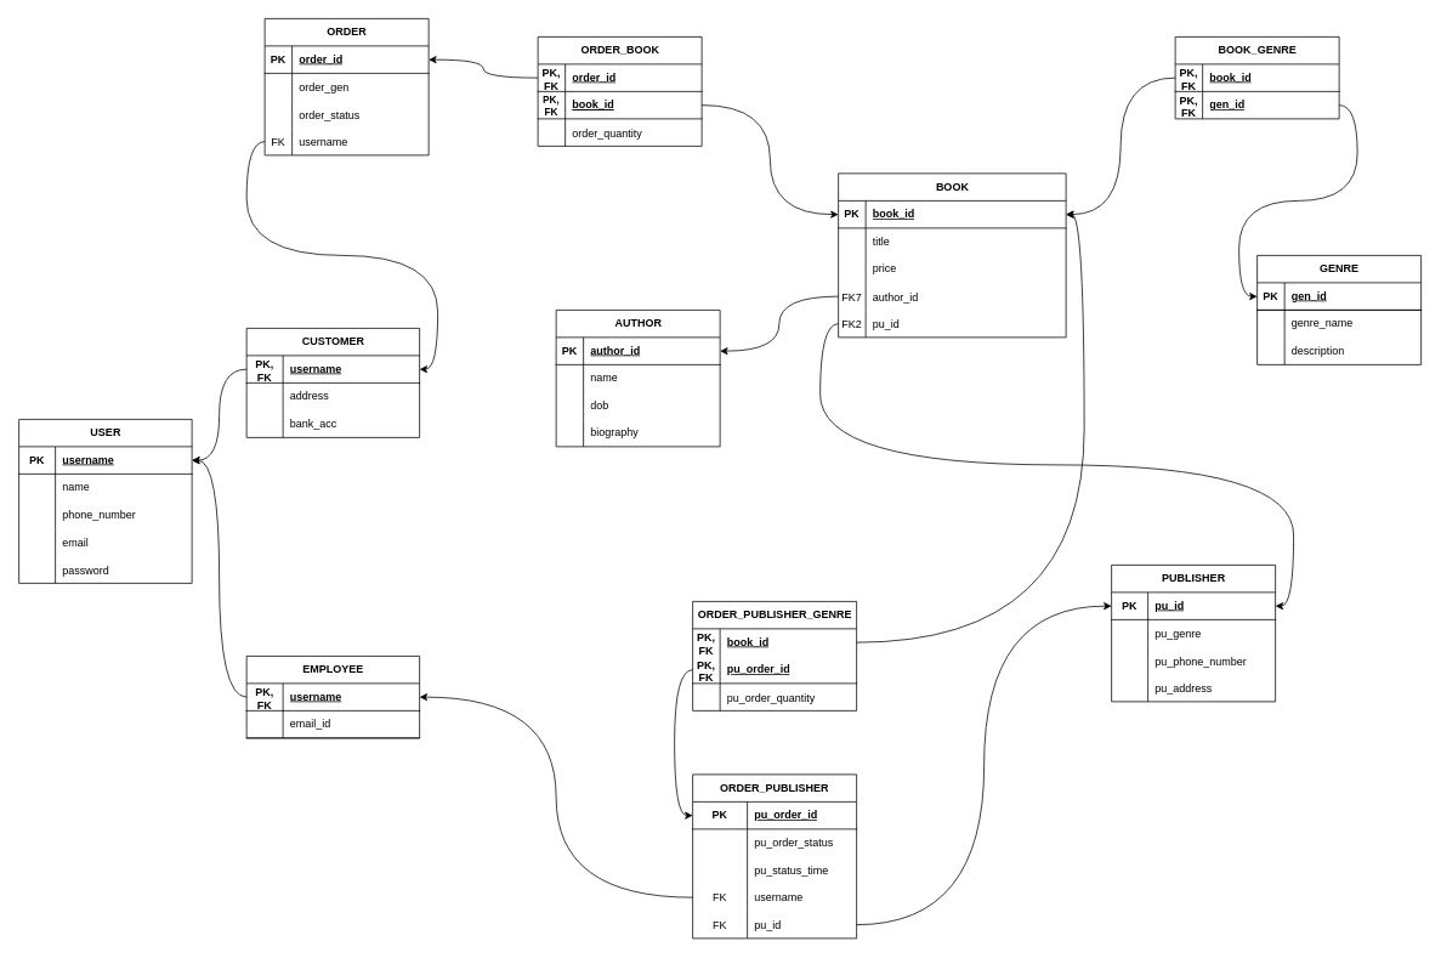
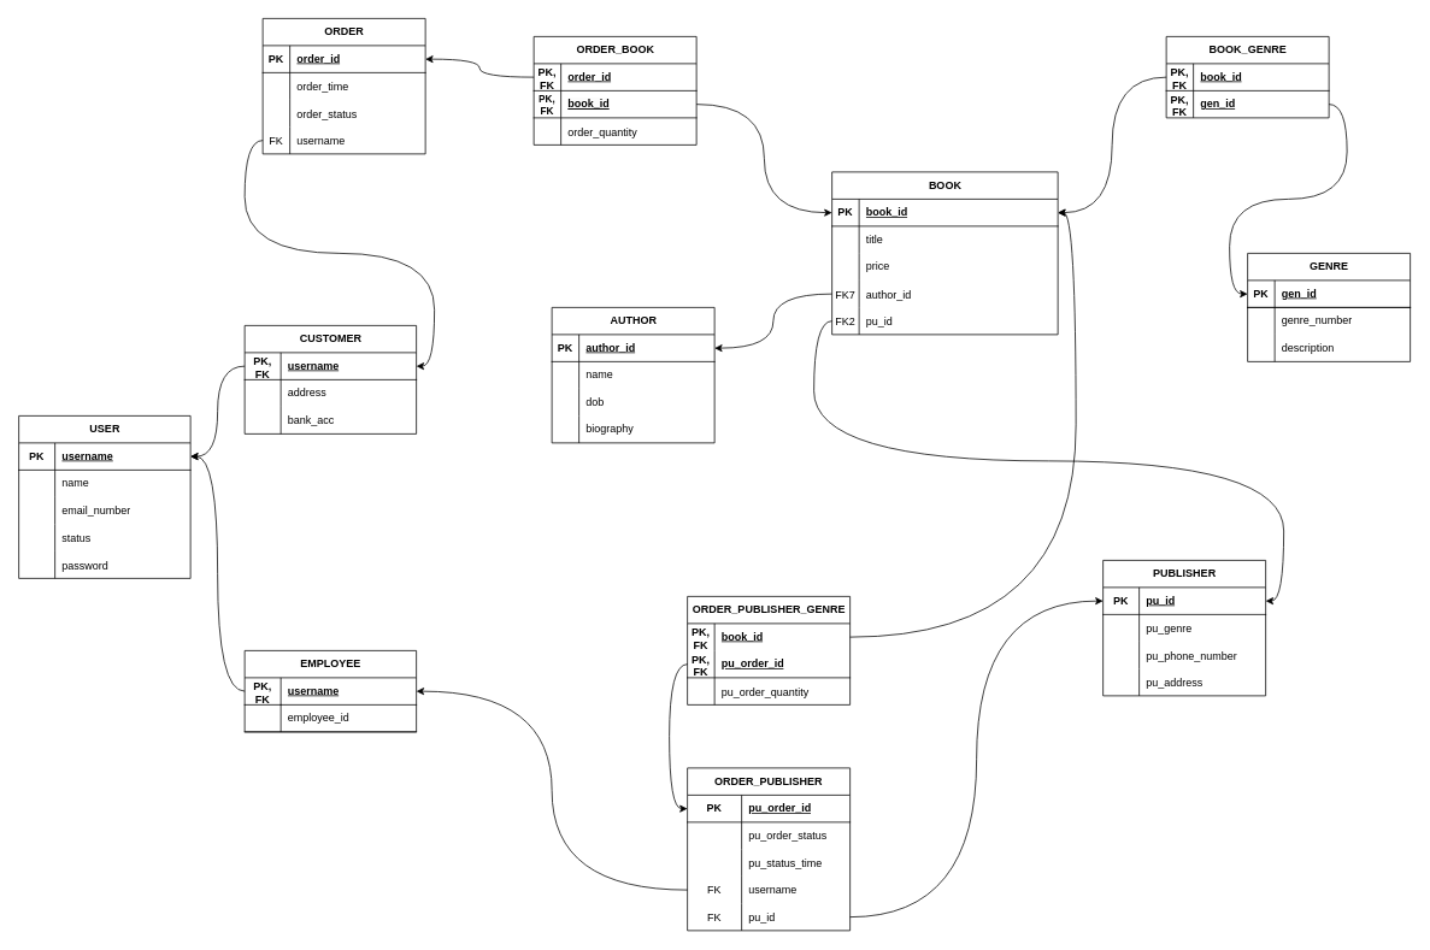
- <mxCell id="101" value="order_gen" style="shape=partialRectangle;connectable=0;fillColor=none;top=0;left=0;bottom=0;right=0;align=left;spacingLeft=6;overflow=hidden;" parent="99" vertex="1"><mxGeometry x="30" width="150" height="30" as="geometry"><mxRectangle width="150" height="30" as="alternateBounds" /></mxGeometry></mxCell>
+ <mxCell id="101" value="order_time" style="shape=partialRectangle;connectable=0;fillColor=none;top=0;left=0;bottom=0;right=0;align=left;spacingLeft=6;overflow=hidden;" parent="99" vertex="1"><mxGeometry x="30" width="150" height="30" as="geometry"><mxRectangle width="150" height="30" as="alternateBounds" /></mxGeometry></mxCell>
- <mxCell id="78" value="genre_name" style="shape=partialRectangle;connectable=0;fillColor=none;top=0;left=0;bottom=0;right=0;align=left;spacingLeft=6;overflow=hidden;whiteSpace=wrap;html=1;" parent="76" vertex="1"><mxGeometry x="30" width="150" height="30" as="geometry"><mxRectangle width="150" height="30" as="alternateBounds" /></mxGeometry></mxCell>
+ <mxCell id="78" value="genre_number" style="shape=partialRectangle;connectable=0;fillColor=none;top=0;left=0;bottom=0;right=0;align=left;spacingLeft=6;overflow=hidden;whiteSpace=wrap;html=1;" parent="76" vertex="1"><mxGeometry x="30" width="150" height="30" as="geometry"><mxRectangle width="150" height="30" as="alternateBounds" /></mxGeometry></mxCell>
- <mxCell id="55" value="phone_number" style="shape=partialRectangle;connectable=0;fillColor=none;top=0;left=0;bottom=0;right=0;align=left;spacingLeft=6;overflow=hidden;whiteSpace=wrap;html=1;" parent="53" vertex="1"><mxGeometry x="40" width="150" height="30" as="geometry"><mxRectangle width="150" height="30" as="alternateBounds" /></mxGeometry></mxCell>
+ <mxCell id="55" value="email_number" style="shape=partialRectangle;connectable=0;fillColor=none;top=0;left=0;bottom=0;right=0;align=left;spacingLeft=6;overflow=hidden;whiteSpace=wrap;html=1;" parent="53" vertex="1"><mxGeometry x="40" width="150" height="30" as="geometry"><mxRectangle width="150" height="30" as="alternateBounds" /></mxGeometry></mxCell>
- <mxCell id="58" value="email" style="shape=partialRectangle;connectable=0;fillColor=none;top=0;left=0;bottom=0;right=0;align=left;spacingLeft=6;overflow=hidden;" parent="56" vertex="1"><mxGeometry x="40" width="150" height="30" as="geometry"><mxRectangle width="150" height="30" as="alternateBounds" /></mxGeometry></mxCell>
+ <mxCell id="58" value="status" style="shape=partialRectangle;connectable=0;fillColor=none;top=0;left=0;bottom=0;right=0;align=left;spacingLeft=6;overflow=hidden;" parent="56" vertex="1"><mxGeometry x="40" width="150" height="30" as="geometry"><mxRectangle width="150" height="30" as="alternateBounds" /></mxGeometry></mxCell>
- <mxCell id="40" value="&lt;span style=&quot;font-weight: normal;&quot;&gt;email_id&lt;/span&gt;" style="shape=partialRectangle;connectable=0;fillColor=none;top=1;left=0;bottom=0;right=0;align=left;spacingLeft=6;fontStyle=1;overflow=hidden;whiteSpace=wrap;html=1;" parent="38" vertex="1"><mxGeometry x="40" width="150" height="30" as="geometry"><mxRectangle width="150" height="30" as="alternateBounds" /></mxGeometry></mxCell>
+ <mxCell id="40" value="&lt;span style=&quot;font-weight: normal;&quot;&gt;employee_id&lt;/span&gt;" style="shape=partialRectangle;connectable=0;fillColor=none;top=1;left=0;bottom=0;right=0;align=left;spacingLeft=6;fontStyle=1;overflow=hidden;whiteSpace=wrap;html=1;" parent="38" vertex="1"><mxGeometry x="40" width="150" height="30" as="geometry"><mxRectangle width="150" height="30" as="alternateBounds" /></mxGeometry></mxCell>
